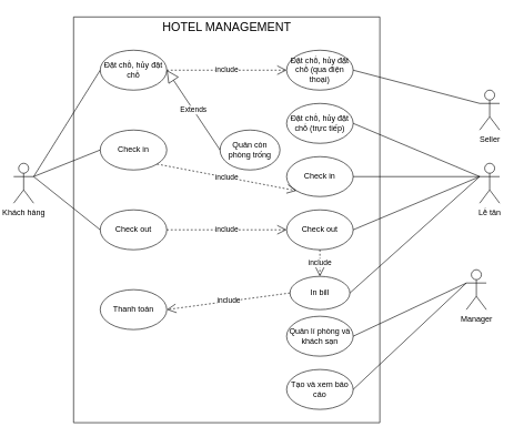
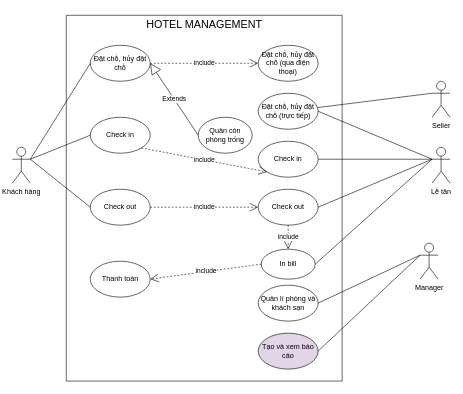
- <mxCell id="26" value="" style="endArrow=none;html=1;rounded=0;exitX=0;exitY=0.333;exitDx=0;exitDy=0;exitPerimeter=0;entryX=1;entryY=0.5;entryDx=0;entryDy=0;" parent="1" source="25" target="4" edge="1"><mxGeometry width="50" height="50" relative="1" as="geometry"><mxPoint x="330" y="95" as="sourcePoint" /><mxPoint x="650" y="95" as="targetPoint" /></mxGeometry></mxCell>
+ <mxCell id="26" value="" style="endArrow=none;html=1;rounded=0;exitX=0;exitY=0.333;exitDx=0;exitDy=0;exitPerimeter=0;" parent="1" source="25" target="12" edge="1"><mxGeometry width="50" height="50" relative="1" as="geometry"><mxPoint x="330" y="95" as="sourcePoint" /><mxPoint x="650" y="95" as="targetPoint" /></mxGeometry></mxCell>
- <mxCell id="11" value="Tạo và xem báo cáo" style="ellipse;whiteSpace=wrap;html=1;" parent="2" vertex="1"><mxGeometry x="320" y="530" width="100" height="60" as="geometry" /></mxCell>
+ <mxCell id="11" value="Tạo và xem báo cáo" style="ellipse;whiteSpace=wrap;html=1;fillColor=#e1d5e7;" parent="2" vertex="1"><mxGeometry x="320" y="530" width="100" height="60" as="geometry" /></mxCell>
